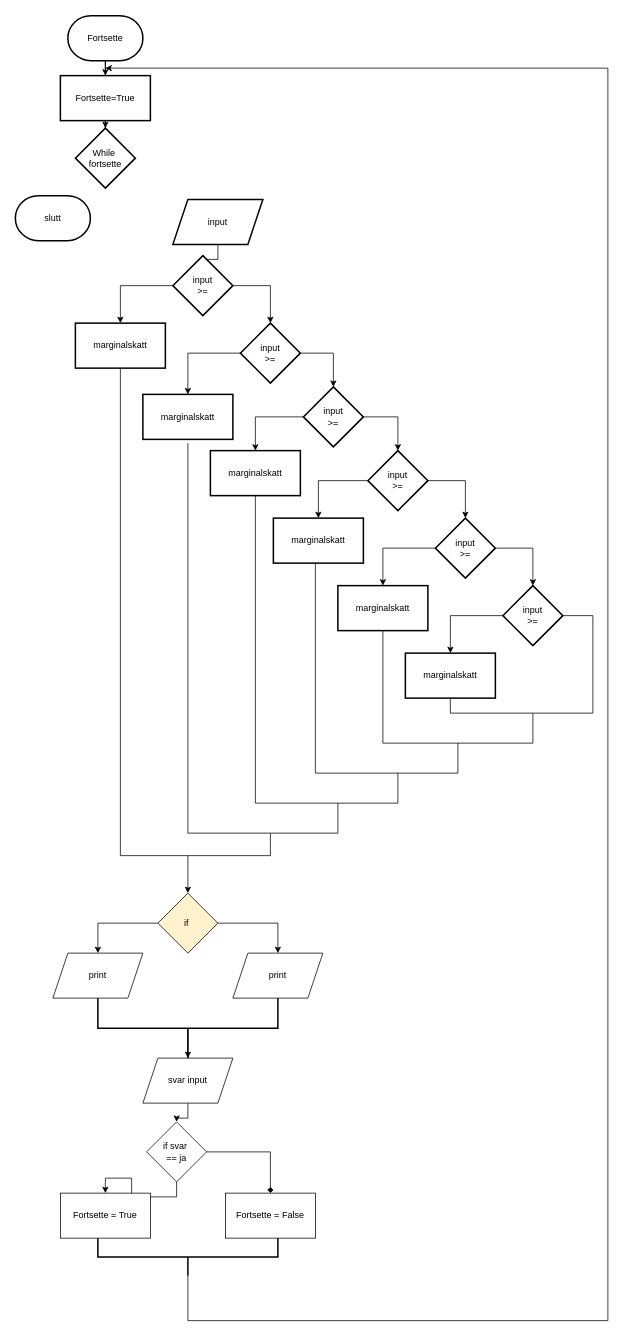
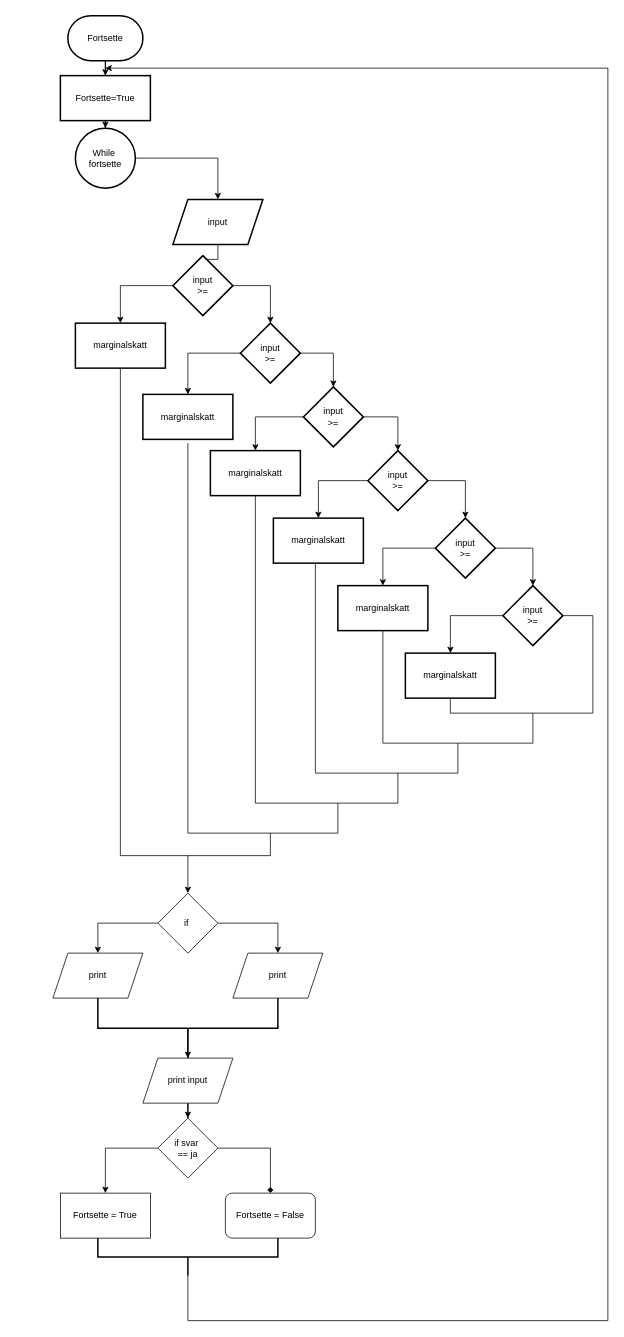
- <mxCell id="7" value="While&amp;nbsp;&lt;br&gt;fortsette" style="rhombus;whiteSpace=wrap;html=1;strokeWidth=2;" vertex="1" parent="1"><mxGeometry x="100" y="170" width="80" height="80" as="geometry" /></mxCell>
+ <mxCell id="7" value="While&amp;nbsp;&lt;br&gt;fortsette" style="ellipse;whiteSpace=wrap;html=1;strokeWidth=2;" vertex="1" parent="1"><mxGeometry x="100" y="170" width="80" height="80" as="geometry" /></mxCell>
+ <mxCell id="6" value="" style="edgeStyle=orthogonalEdgeStyle;rounded=0;orthogonalLoop=1;jettySize=auto;html=1;" edge="1" parent="1" source="7" target="9"><mxGeometry relative="1" as="geometry" /></mxCell>
- <mxCell id="69" value="slutt" style="strokeWidth=2;html=1;shape=mxgraph.flowchart.terminator;whiteSpace=wrap;" vertex="1" parent="1"><mxGeometry x="20" y="260" width="100" height="60" as="geometry" /></mxCell>
- <mxCell id="55" value="if&amp;nbsp;" style="rhombus;whiteSpace=wrap;html=1;fillColor=#fff2cc;" vertex="1" parent="1"><mxGeometry x="210" y="1190" width="80" height="80" as="geometry" /></mxCell>
+ <mxCell id="55" value="if&amp;nbsp;" style="rhombus;whiteSpace=wrap;html=1;" vertex="1" parent="1"><mxGeometry x="210" y="1190" width="80" height="80" as="geometry" /></mxCell>
- <mxCell id="60" value="svar input" style="shape=parallelogram;perimeter=parallelogramPerimeter;whiteSpace=wrap;html=1;fixedSize=1;" vertex="1" parent="1"><mxGeometry x="190" y="1410" width="120" height="60" as="geometry" /></mxCell>
+ <mxCell id="60" value="print input" style="shape=parallelogram;perimeter=parallelogramPerimeter;whiteSpace=wrap;html=1;fixedSize=1;" vertex="1" parent="1"><mxGeometry x="190" y="1410" width="120" height="60" as="geometry" /></mxCell>
- <mxCell id="64" value="if svar&amp;nbsp;&lt;br&gt;== ja" style="rhombus;whiteSpace=wrap;html=1;" vertex="1" parent="1"><mxGeometry x="195" y="1495" width="80" height="80" as="geometry" /></mxCell>
+ <mxCell id="64" value="if svar&amp;nbsp;&lt;br&gt;== ja" style="rhombus;whiteSpace=wrap;html=1;" vertex="1" parent="1"><mxGeometry x="210" y="1490" width="80" height="80" as="geometry" /></mxCell>
- <mxCell id="66" value="Fortsette = False" style="whiteSpace=wrap;html=1;" vertex="1" parent="1"><mxGeometry x="300" y="1590" width="120" height="60" as="geometry" /></mxCell>
+ <mxCell id="66" value="Fortsette = False" style="whiteSpace=wrap;html=1;rounded=1;" vertex="1" parent="1"><mxGeometry x="300" y="1590" width="120" height="60" as="geometry" /></mxCell>
